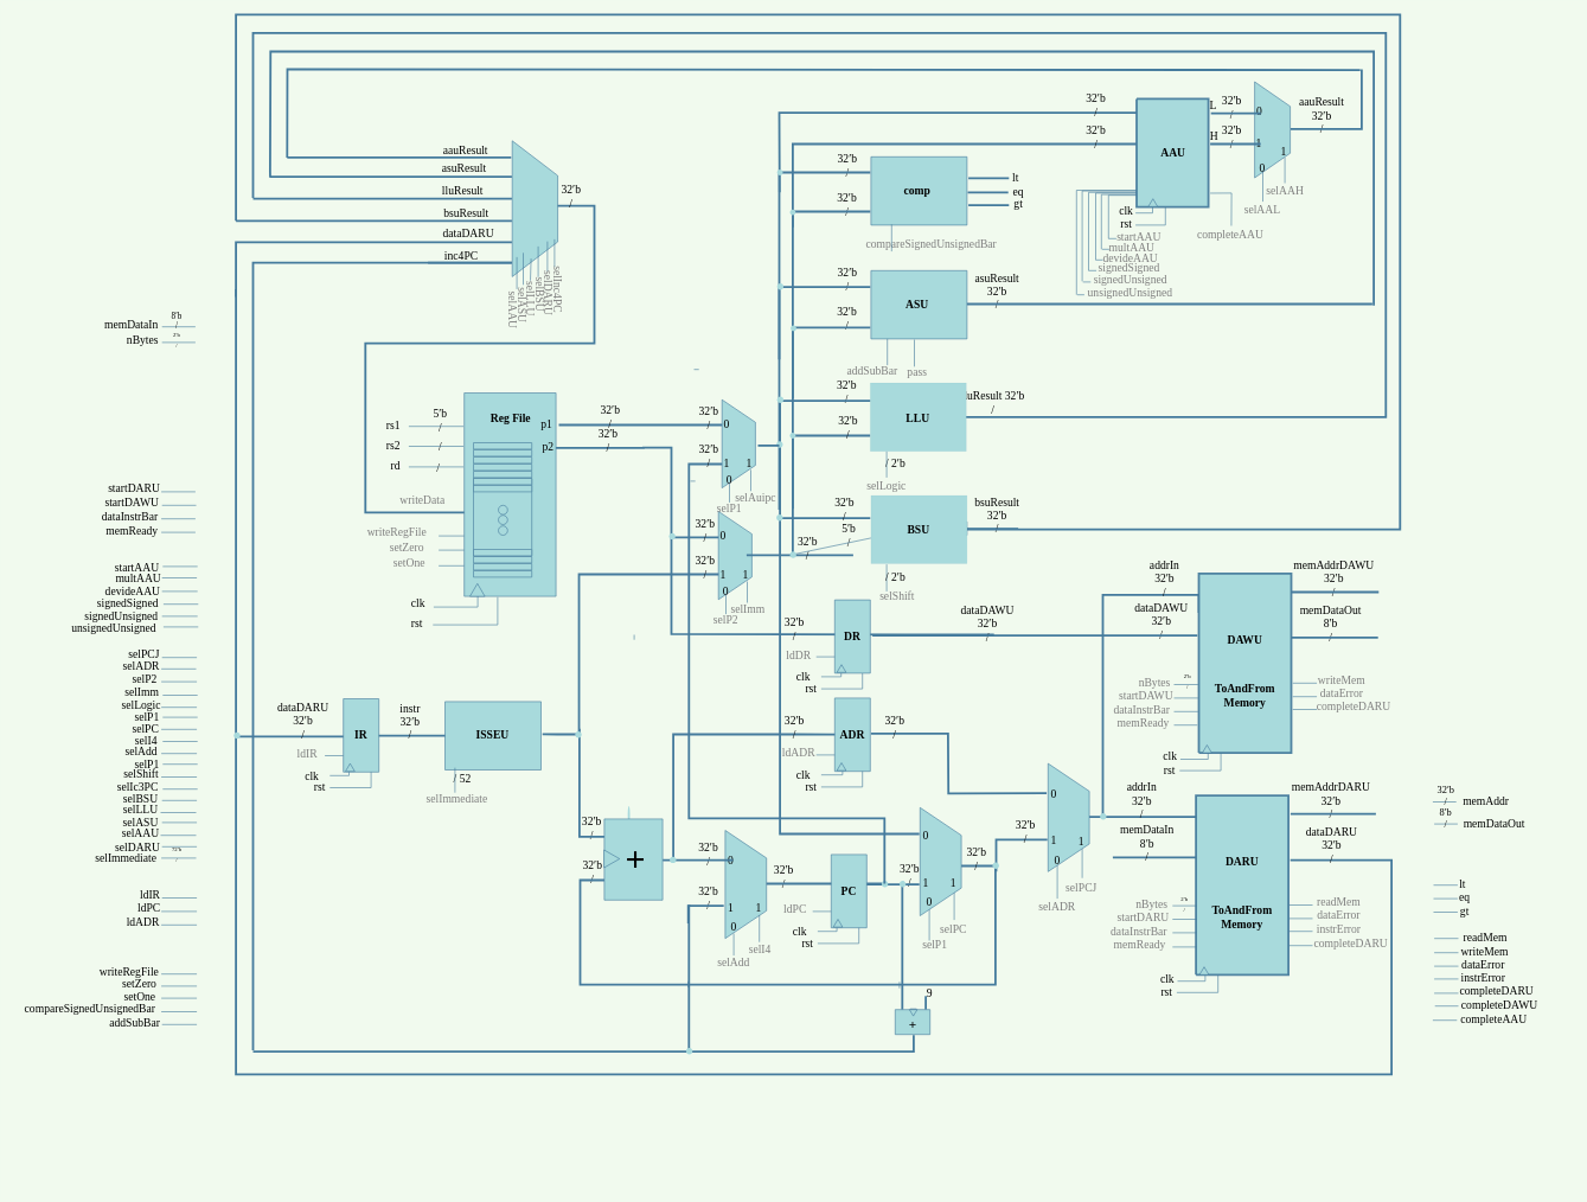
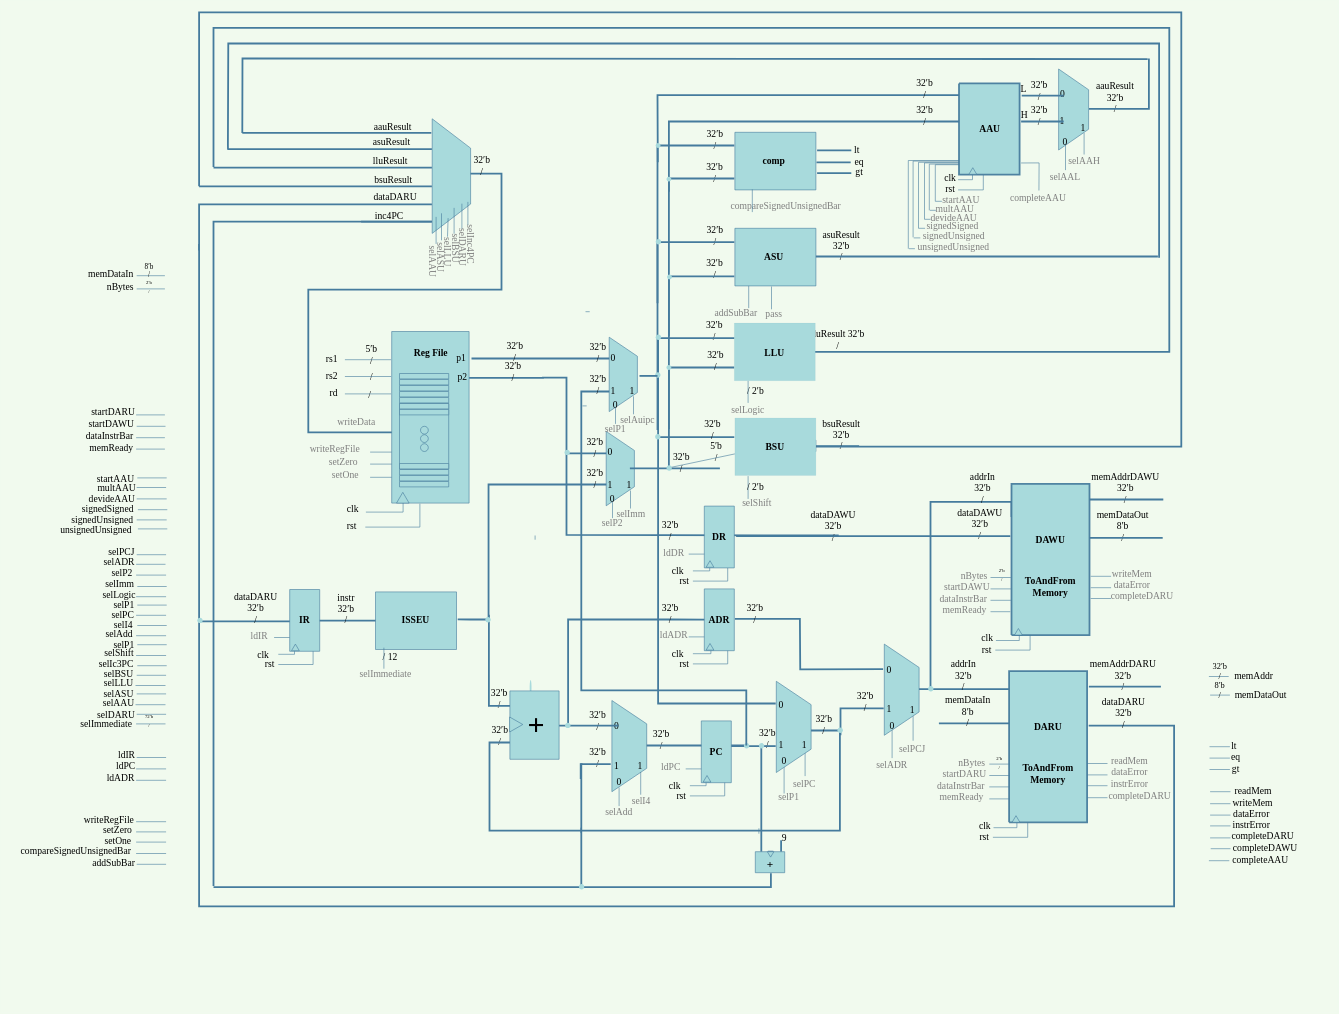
- <mxCell id="510" value="&lt;font style=&quot;font-size:16px;font-family:Calibri;color:#000000;direction:ltr;letter-spacing:0px;line-height:120%;opacity:1&quot;&gt;&lt;br/&gt;/ 52&lt;br/&gt;&lt;/font&gt;" style="verticalAlign=middle;align=center;vsdxID=173;fillColor=none;shape=stencil(nZBLDoAgDERP0z3SIyjew0SURgSD+Lu9kMZoXLhwN9O+tukAlrNpJg1SzDH4QW/URgNYgZTkjA4UkwJUgGXng+6DX1zLfmoymdXo17xh5zmRJ6Q42BWCfc2oJfdAr+Yv+AP9Cb7OJ3H/2JG1HNGz/84klThPVCc=);strokeColor=none;labelBackgroundColor=none;rounded=0;html=1;whiteSpace=wrap;fontColor=#1D3557;" parent="509" vertex="1"><mxGeometry x="13" y="76" width="95" height="44" as="geometry" /></mxCell>
+ <mxCell id="510" value="&lt;font style=&quot;font-size:16px;font-family:Calibri;color:#000000;direction:ltr;letter-spacing:0px;line-height:120%;opacity:1&quot;&gt;&lt;br/&gt;/ 12&lt;br/&gt;&lt;/font&gt;" style="verticalAlign=middle;align=center;vsdxID=173;fillColor=none;shape=stencil(nZBLDoAgDERP0z3SIyjew0SURgSD+Lu9kMZoXLhwN9O+tukAlrNpJg1SzDH4QW/URgNYgZTkjA4UkwJUgGXng+6DX1zLfmoymdXo17xh5zmRJ6Q42BWCfc2oJfdAr+Yv+AP9Cb7OJ3H/2JG1HNGz/84klThPVCc=);strokeColor=none;labelBackgroundColor=none;rounded=0;html=1;whiteSpace=wrap;fontColor=#1D3557;" parent="509" vertex="1"><mxGeometry x="13" y="76" width="95" height="44" as="geometry" /></mxCell>
